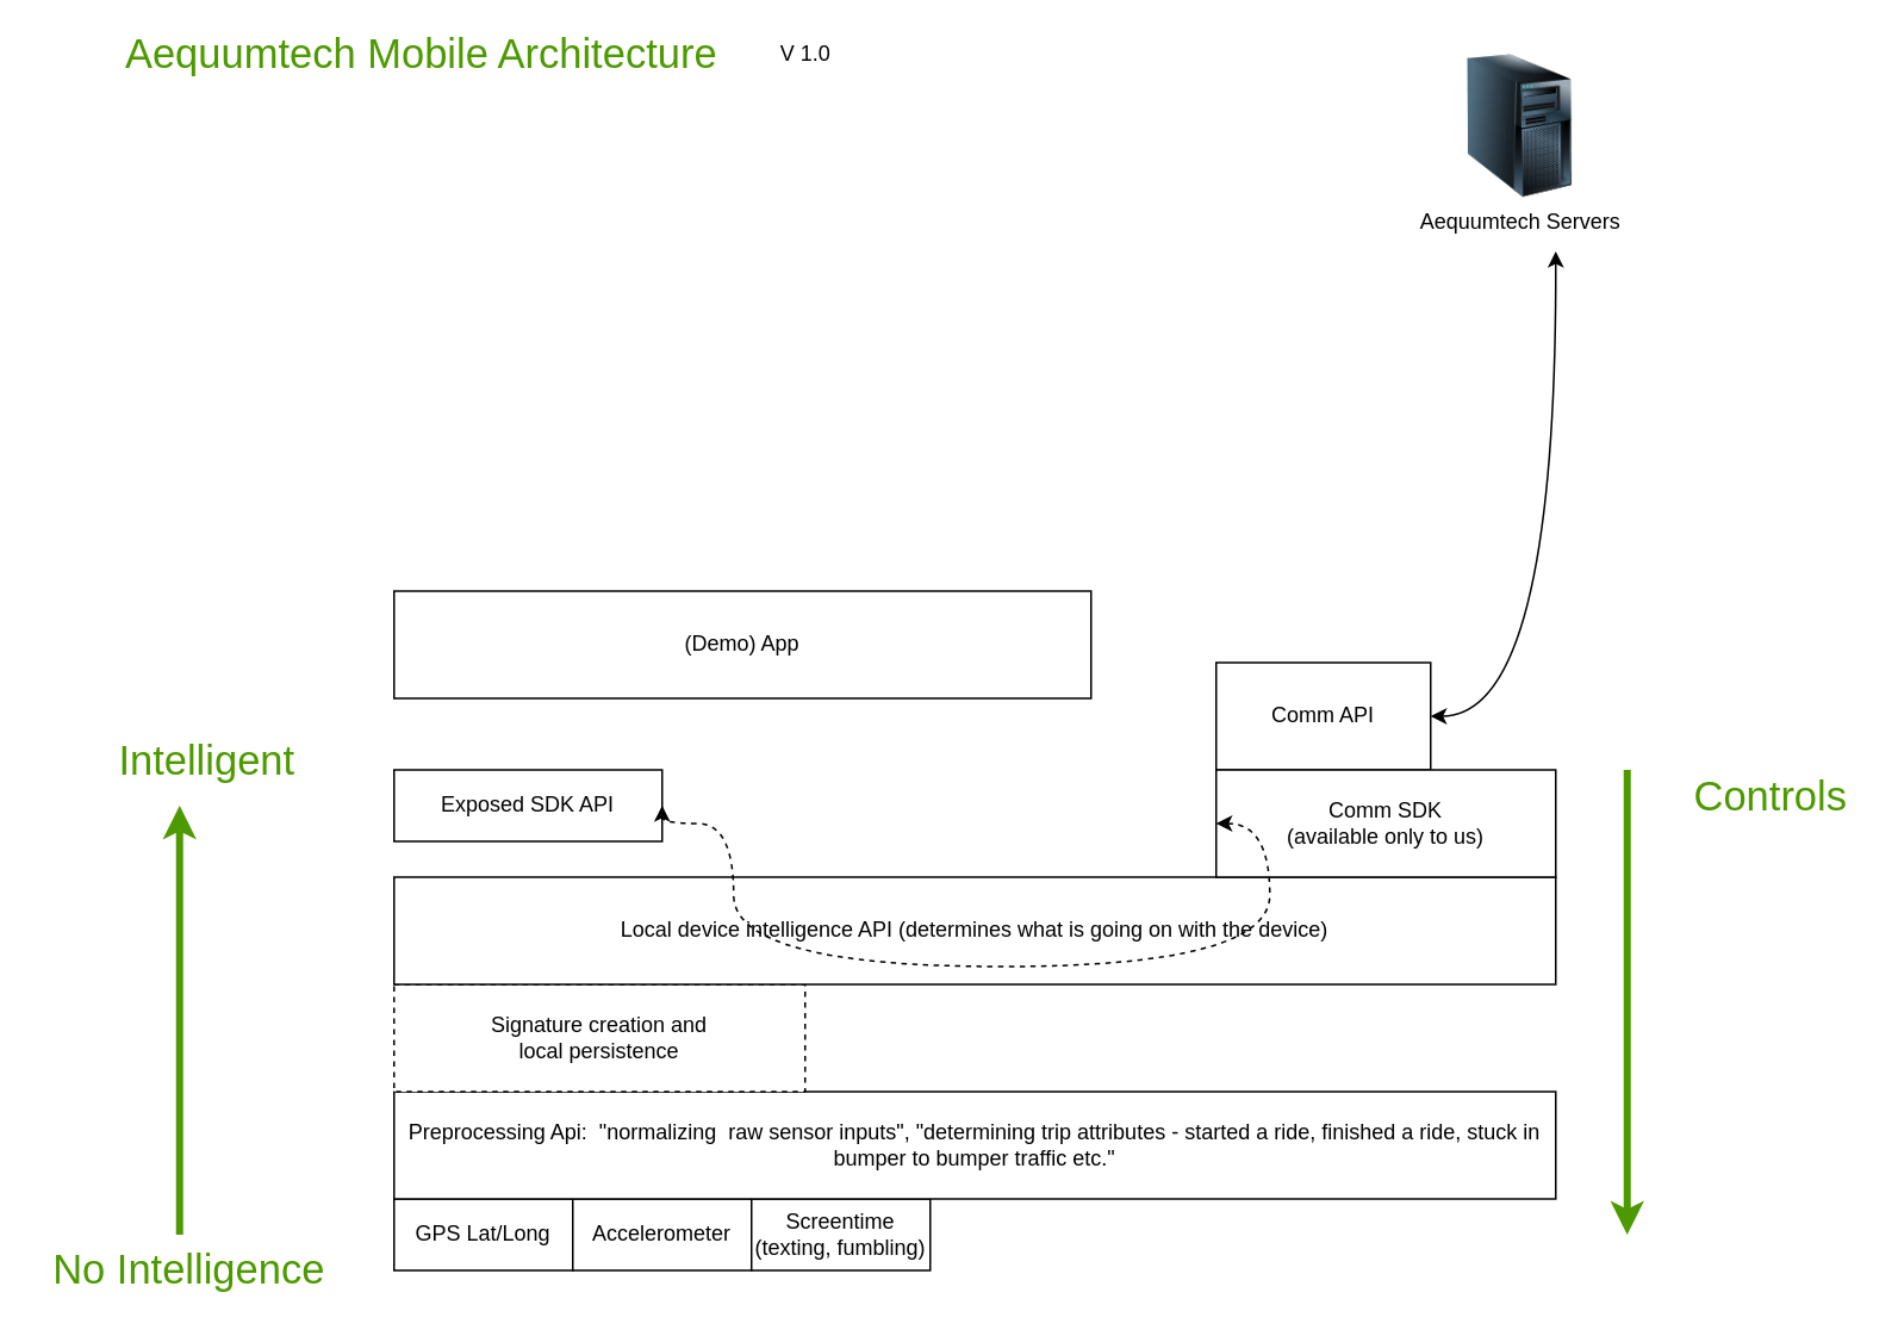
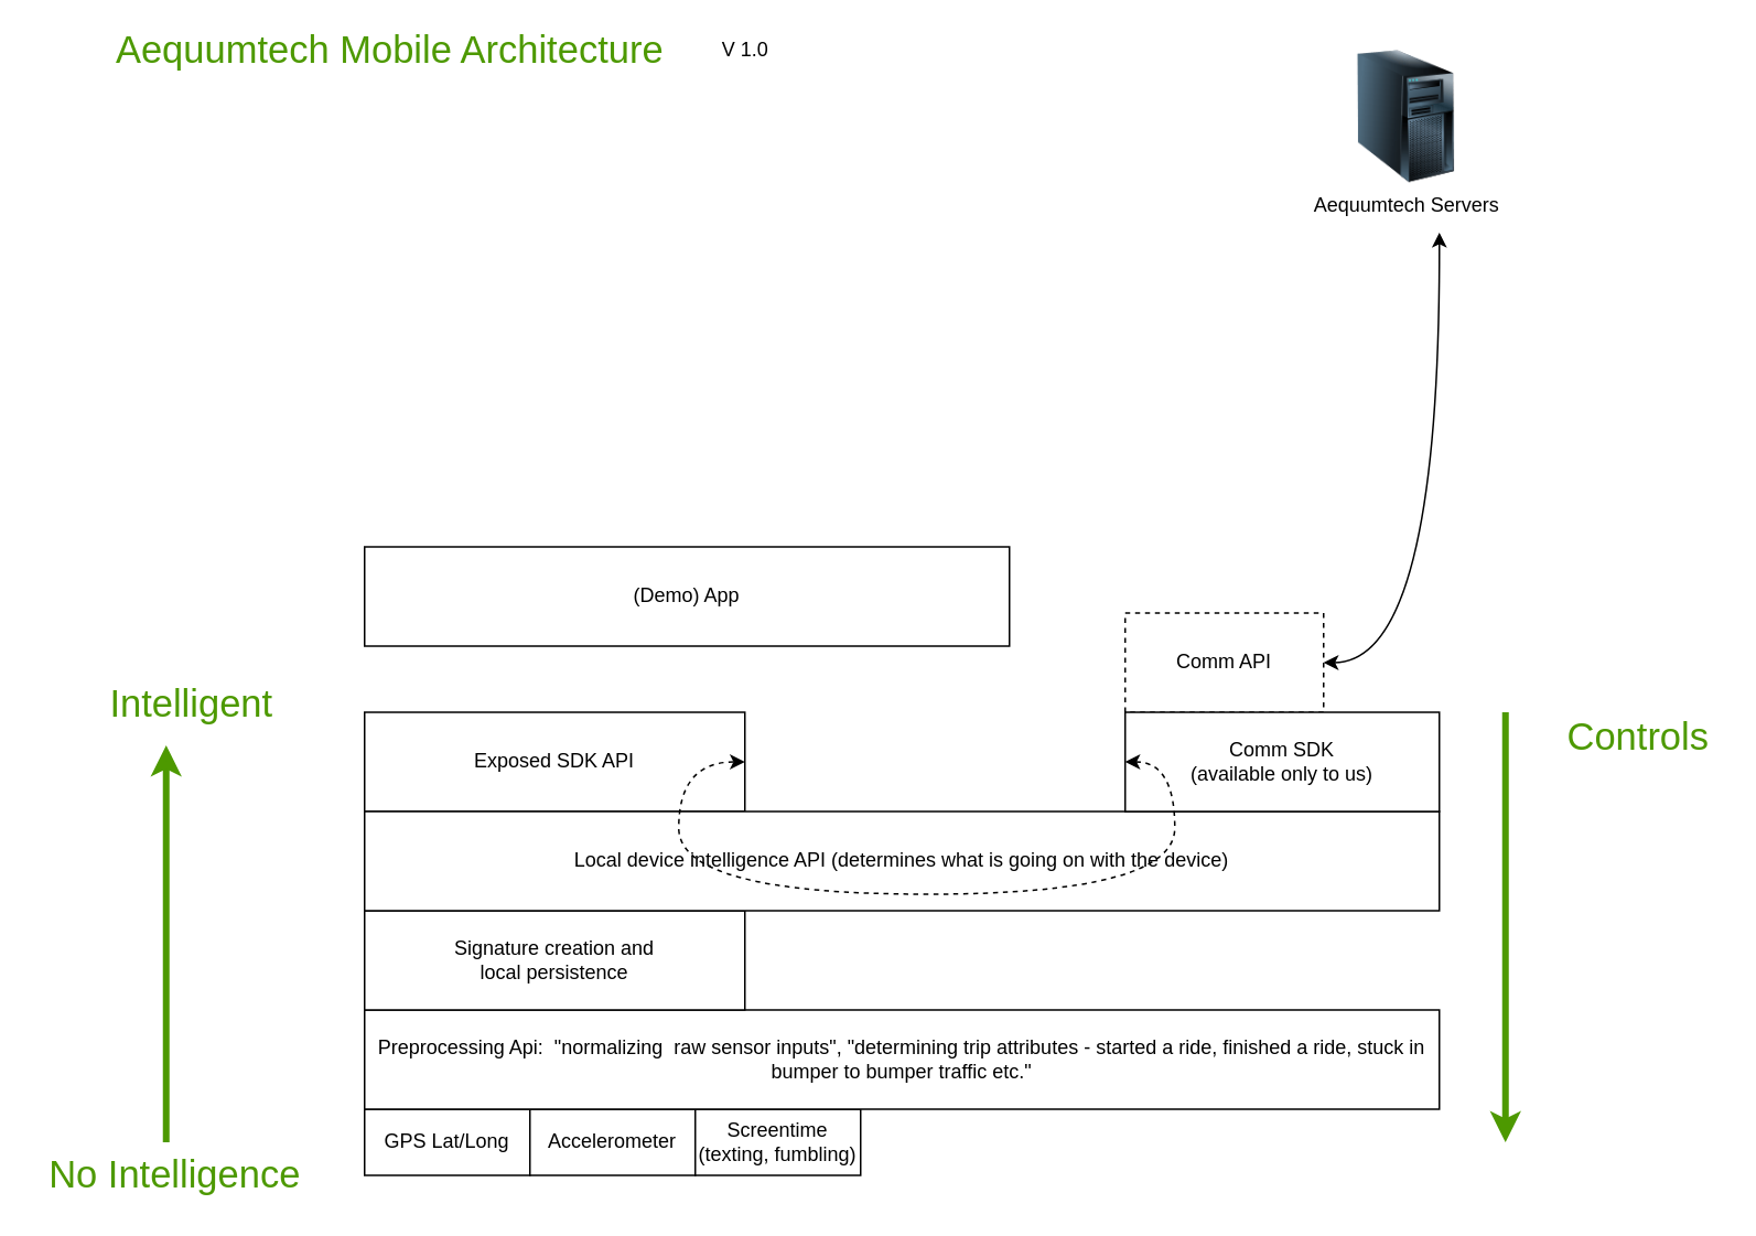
- <mxCell id="7" value="Comm API" style="rounded=0;whiteSpace=wrap;html=1;" parent="1" vertex="1"><mxGeometry x="680" y="370" width="120" height="60" as="geometry" /></mxCell>
+ <mxCell id="7" value="Comm API" style="rounded=0;whiteSpace=wrap;html=1;dashed=1;" parent="1" vertex="1"><mxGeometry x="680" y="370" width="120" height="60" as="geometry" /></mxCell>
- <mxCell id="8" value="Exposed SDK API" style="rounded=0;whiteSpace=wrap;html=1;" parent="1" vertex="1"><mxGeometry x="220" y="430" width="150" height="40" as="geometry" /></mxCell>
+ <mxCell id="8" value="Exposed SDK API" style="rounded=0;whiteSpace=wrap;html=1;" parent="1" vertex="1"><mxGeometry x="220" y="430" width="230" height="60" as="geometry" /></mxCell>
- <mxCell id="6" value="Signature creation and &lt;br&gt;local persistence" style="rounded=0;whiteSpace=wrap;html=1;dashed=1;" parent="1" vertex="1"><mxGeometry x="220" y="550" width="230" height="60" as="geometry" /></mxCell>
+ <mxCell id="6" value="Signature creation and &lt;br&gt;local persistence" style="rounded=0;whiteSpace=wrap;html=1;" parent="1" vertex="1"><mxGeometry x="220" y="550" width="230" height="60" as="geometry" /></mxCell>
